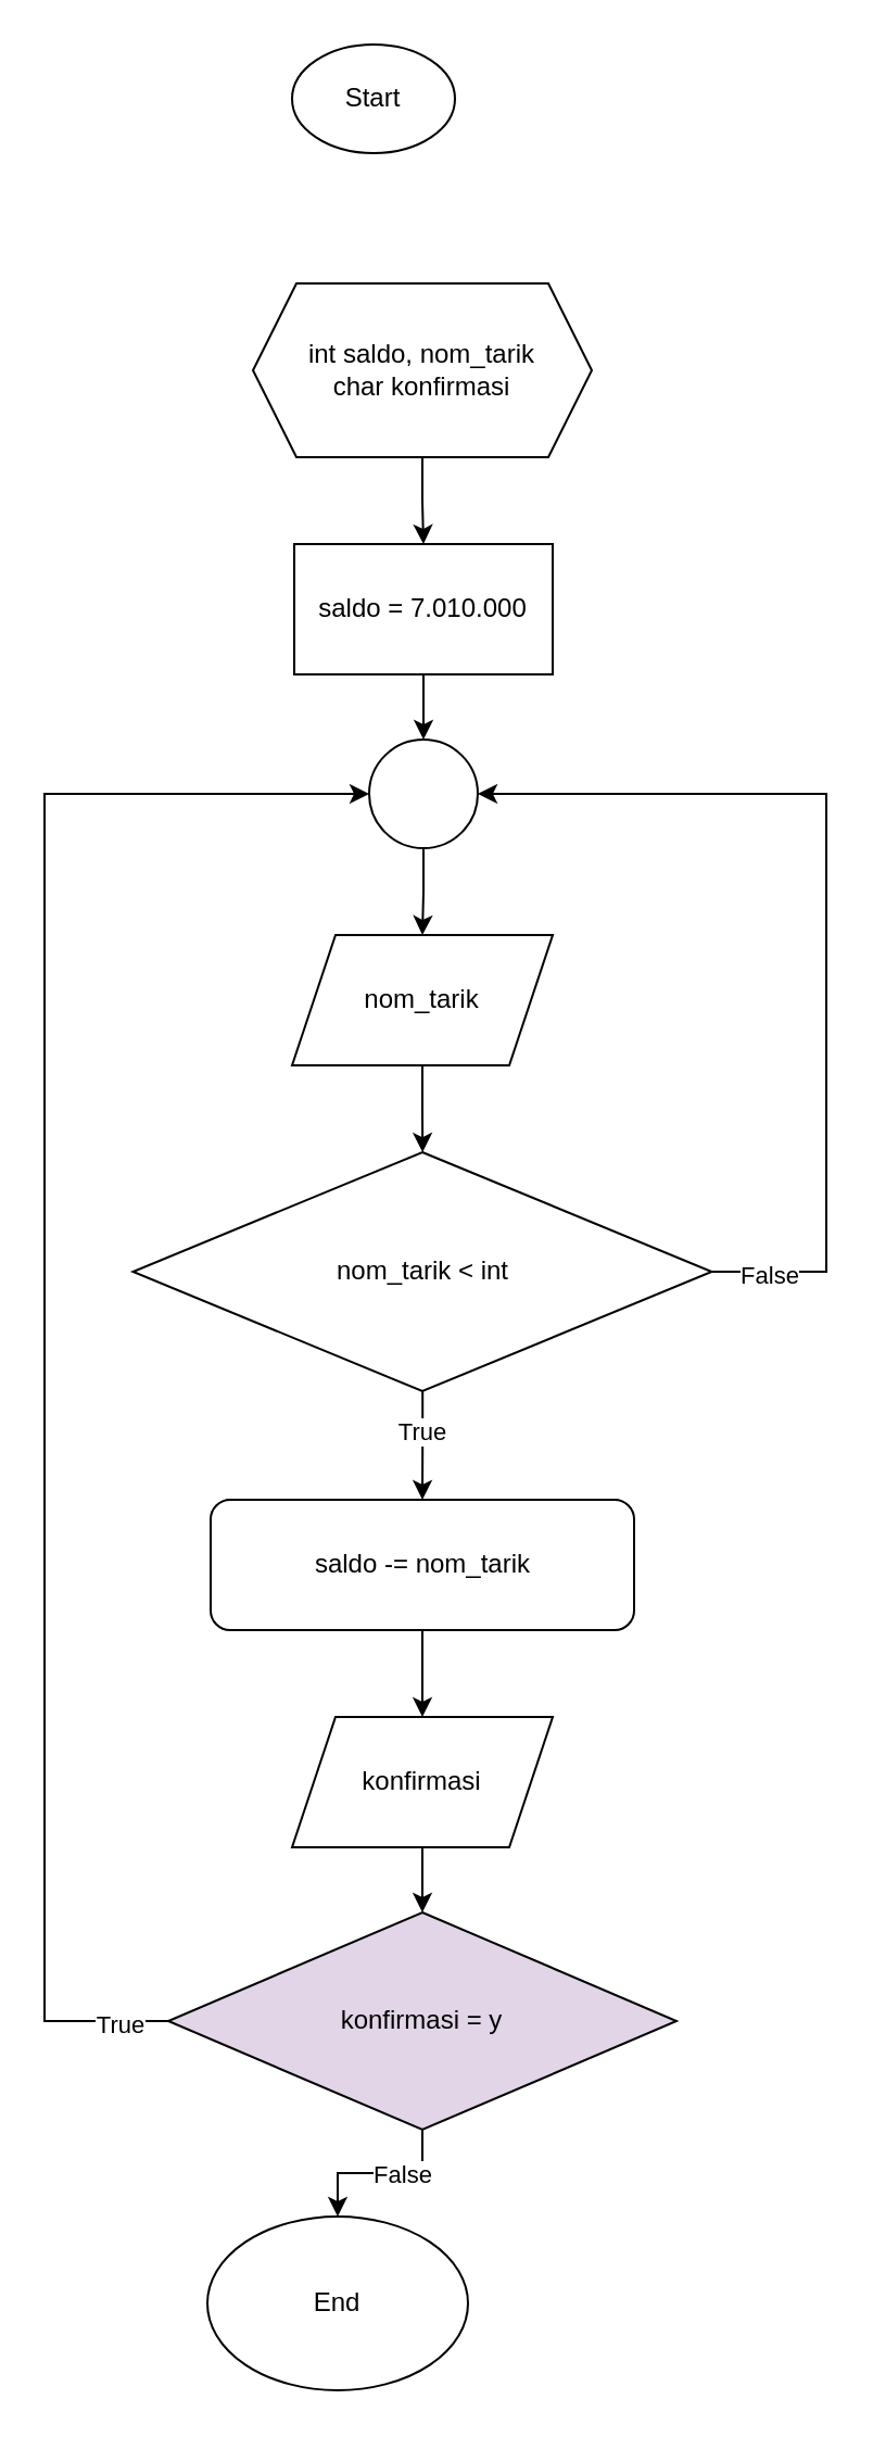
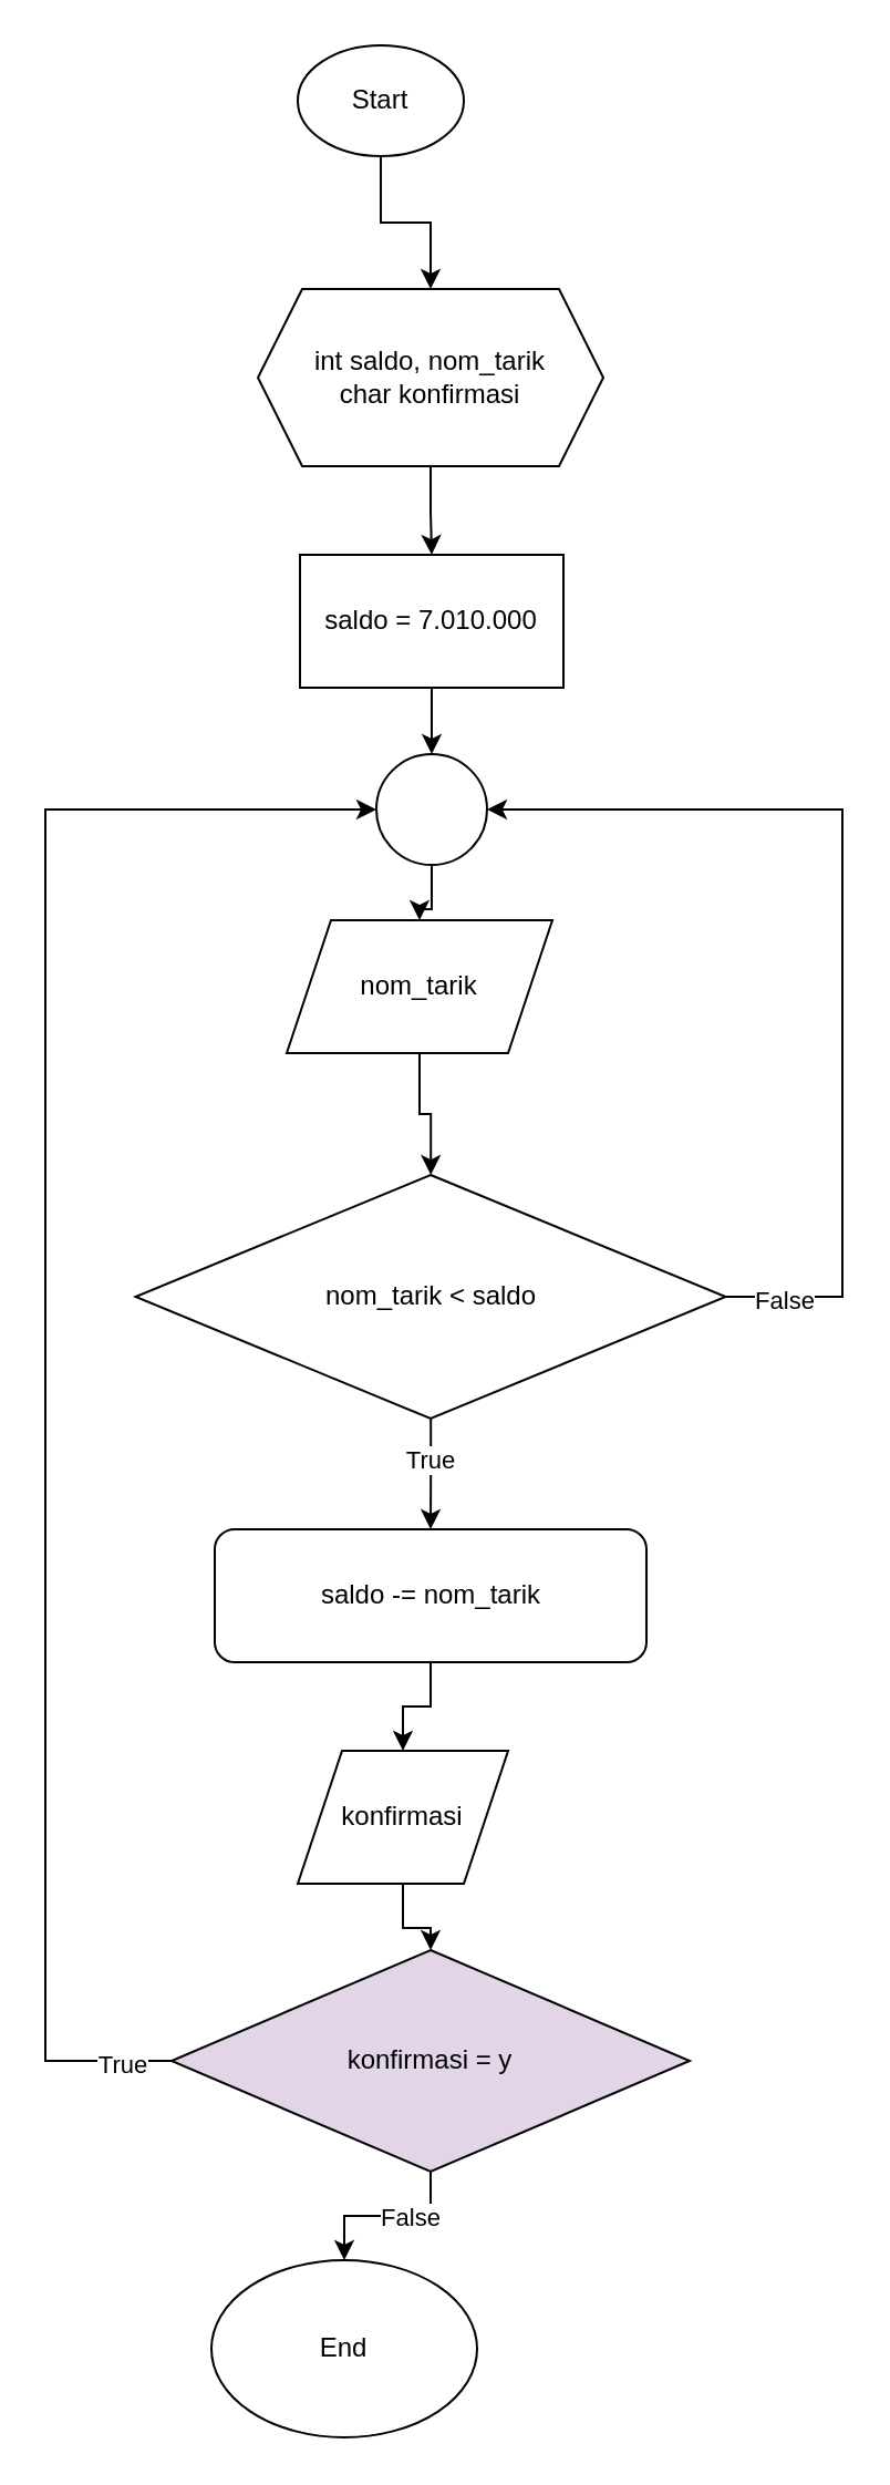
+ <mxCell id="2" value="" style="edgeStyle=orthogonalEdgeStyle;rounded=0;orthogonalLoop=1;jettySize=auto;html=1;" edge="1" parent="1" source="3" target="5"><mxGeometry relative="1" as="geometry" /></mxCell>
- <mxCell id="11" value="nom_tarik" style="shape=parallelogram;perimeter=parallelogramPerimeter;whiteSpace=wrap;html=1;fixedSize=1;" vertex="1" parent="1"><mxGeometry x="134" y="430" width="120" height="60" as="geometry" /></mxCell>
+ <mxCell id="11" value="nom_tarik" style="shape=parallelogram;perimeter=parallelogramPerimeter;whiteSpace=wrap;html=1;fixedSize=1;" vertex="1" parent="1"><mxGeometry x="129" y="415" width="120" height="60" as="geometry" /></mxCell>
- <mxCell id="16" value="nom_tarik &amp;lt; int" style="rhombus;whiteSpace=wrap;html=1;" vertex="1" parent="1"><mxGeometry x="60.75" y="530" width="266.5" height="110" as="geometry" /></mxCell>
+ <mxCell id="16" value="nom_tarik &amp;lt; saldo" style="rhombus;whiteSpace=wrap;html=1;" vertex="1" parent="1"><mxGeometry x="60.75" y="530" width="266.5" height="110" as="geometry" /></mxCell>
- <mxCell id="20" value="konfirmasi" style="shape=parallelogram;perimeter=parallelogramPerimeter;whiteSpace=wrap;html=1;fixedSize=1;" vertex="1" parent="1"><mxGeometry x="134" y="790" width="120" height="60" as="geometry" /></mxCell>
+ <mxCell id="20" value="konfirmasi" style="shape=parallelogram;perimeter=parallelogramPerimeter;whiteSpace=wrap;html=1;fixedSize=1;" vertex="1" parent="1"><mxGeometry x="134" y="790" width="95" height="60" as="geometry" /></mxCell>
